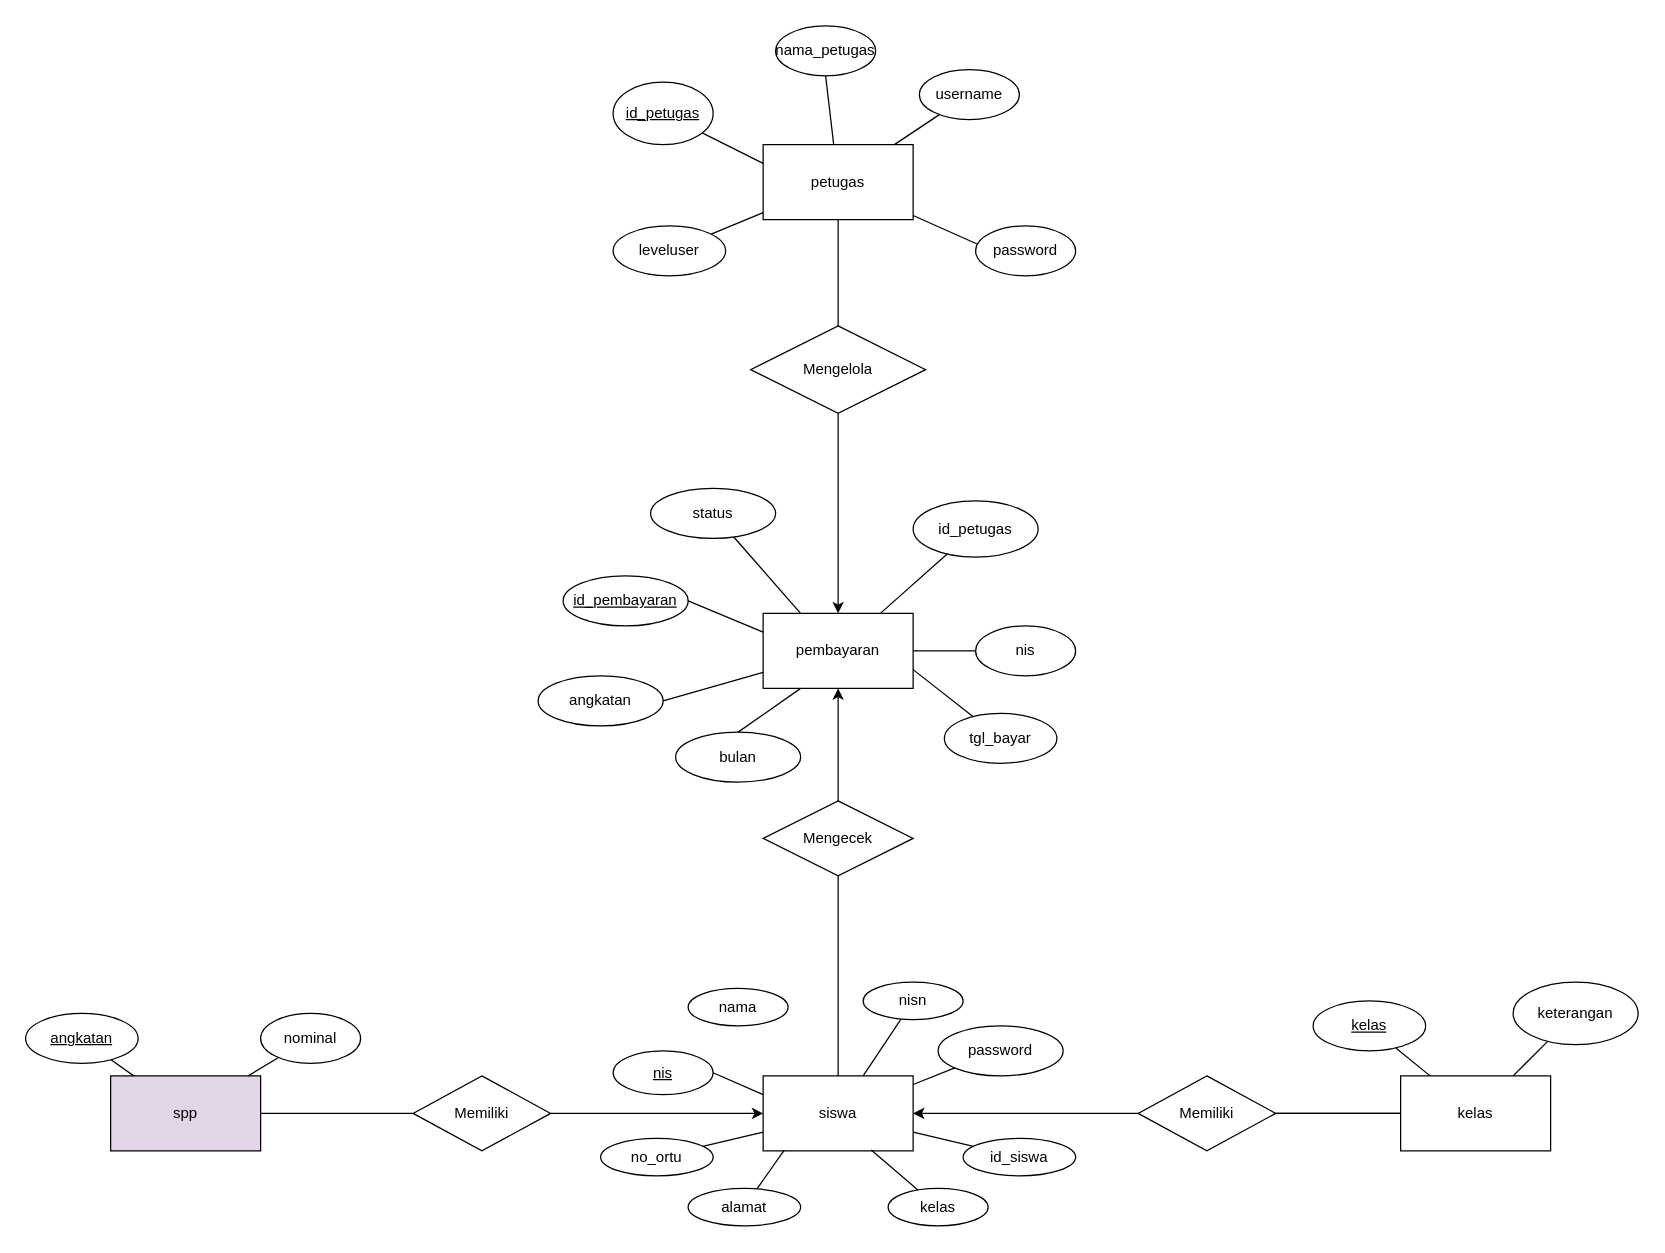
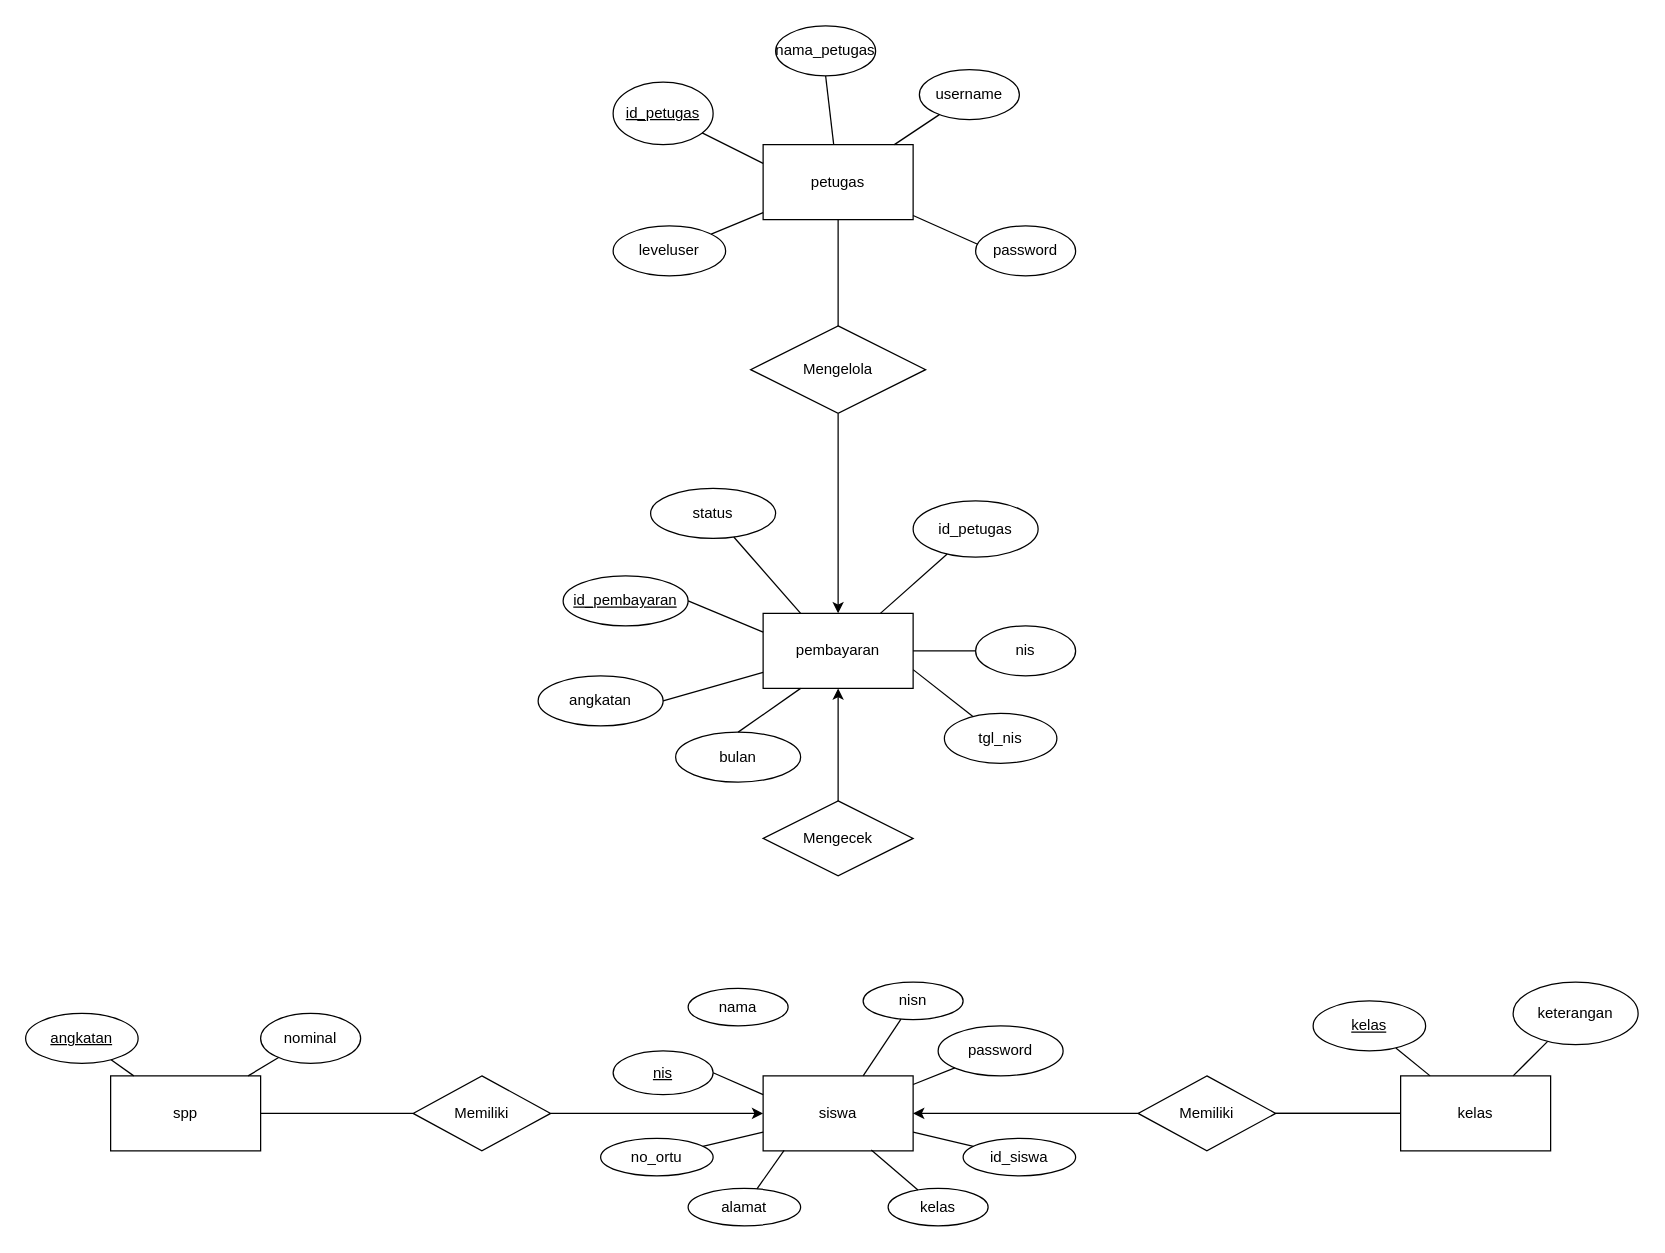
- <mxCell id="14" value="tgl_bayar" style="ellipse;whiteSpace=wrap;html=1;" parent="1" vertex="1"><mxGeometry x="755" y="570" width="90" height="40" as="geometry" /></mxCell>
+ <mxCell id="14" value="tgl_nis" style="ellipse;whiteSpace=wrap;html=1;" parent="1" vertex="1"><mxGeometry x="755" y="570" width="90" height="40" as="geometry" /></mxCell>
- <mxCell id="39" value="" style="edgeStyle=orthogonalEdgeStyle;rounded=0;orthogonalLoop=1;jettySize=auto;html=1;entryX=0.5;entryY=1;entryDx=0;entryDy=0;endArrow=none;" parent="1" source="3" target="40" edge="1"><mxGeometry relative="1" as="geometry"><mxPoint x="670" y="860" as="sourcePoint" /><mxPoint x="670" y="550" as="targetPoint" /></mxGeometry></mxCell>
- <mxCell id="32" value="spp" style="rounded=0;whiteSpace=wrap;html=1;fillColor=#e1d5e7;" parent="1" vertex="1"><mxGeometry x="88" y="860" width="120" height="60" as="geometry" /></mxCell>
+ <mxCell id="32" value="spp" style="rounded=0;whiteSpace=wrap;html=1;" parent="1" vertex="1"><mxGeometry x="88" y="860" width="120" height="60" as="geometry" /></mxCell>
